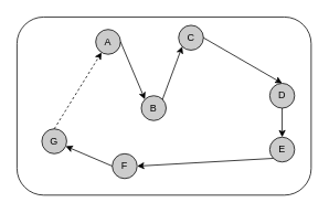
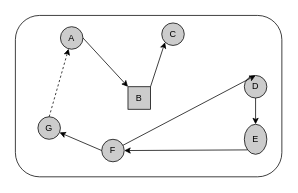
- <mxCell id="3" value="A" style="ellipse;whiteSpace=wrap;html=1;aspect=fixed;fillColor=#CCCCCC;" vertex="1" parent="1"><mxGeometry x="115" y="35" width="30" height="30" as="geometry" /></mxCell>
+ <mxCell id="3" value="A" style="ellipse;whiteSpace=wrap;html=1;aspect=fixed;fillColor=#CCCCCC;" vertex="1" parent="1"><mxGeometry x="80" y="35" width="30" height="30" as="geometry" /></mxCell>
- <mxCell id="11" value="" style="endArrow=none;html=1;exitX=0.5;exitY=0;exitDx=0;exitDy=0;entryX=1;entryY=0.5;entryDx=0;entryDy=0;startArrow=classic;startFill=1;endFill=0;" edge="1" parent="1" source="9" target="7"><mxGeometry width="50" height="50" relative="1" as="geometry"><mxPoint x="25" y="305" as="sourcePoint" /><mxPoint x="75" y="255" as="targetPoint" /></mxGeometry></mxCell>
+ <mxCell id="11" value="" style="endArrow=none;html=1;exitX=0.5;exitY=0;exitDx=0;exitDy=0;startArrow=classic;startFill=1;endFill=0;" edge="1" parent="1" source="9" target="6"><mxGeometry width="50" height="50" relative="1" as="geometry"><mxPoint x="25" y="305" as="sourcePoint" /><mxPoint x="75" y="255" as="targetPoint" /></mxGeometry></mxCell>
- <mxCell id="5" value="B" style="ellipse;whiteSpace=wrap;html=1;aspect=fixed;fillColor=#CCCCCC;" vertex="1" parent="1"><mxGeometry x="170" y="115" width="30" height="30" as="geometry" /></mxCell>
+ <mxCell id="5" value="B" style="whiteSpace=wrap;html=1;aspect=fixed;fillColor=#CCCCCC;rounded=0;" vertex="1" parent="1"><mxGeometry x="170" y="115" width="30" height="30" as="geometry" /></mxCell>
- <mxCell id="8" value="E" style="ellipse;whiteSpace=wrap;html=1;aspect=fixed;fillColor=#CCCCCC;" vertex="1" parent="1"><mxGeometry x="325" y="165" width="30" height="30" as="geometry" /></mxCell>
+ <mxCell id="8" value="E" style="ellipse;whiteSpace=wrap;html=1;aspect=fixed;fillColor=#CCCCCC;" vertex="1" parent="1"><mxGeometry x="325" y="165" width="30" height="40" as="geometry" /></mxCell>
